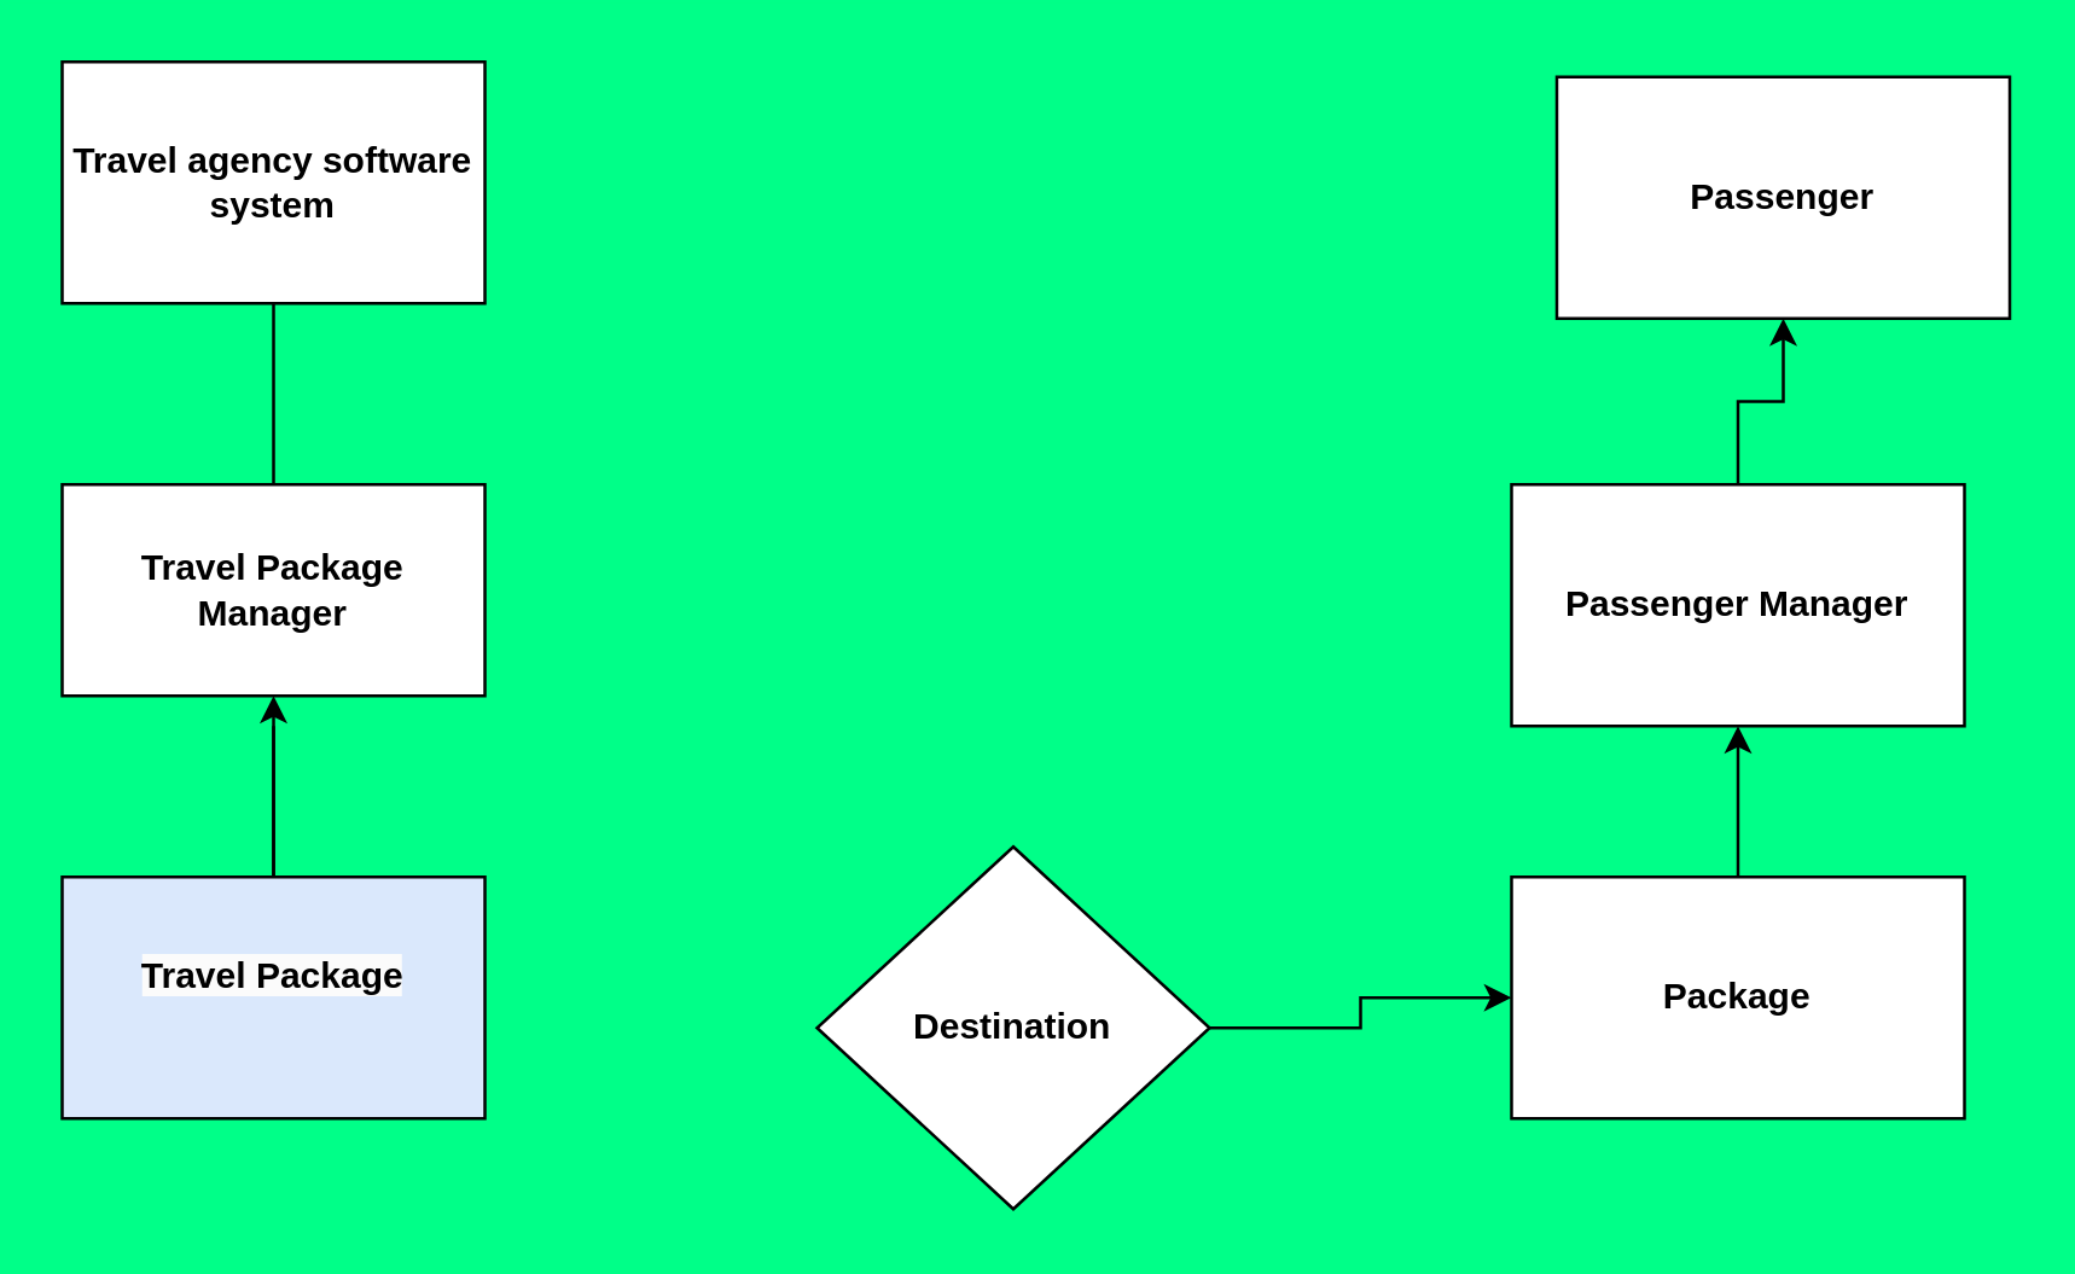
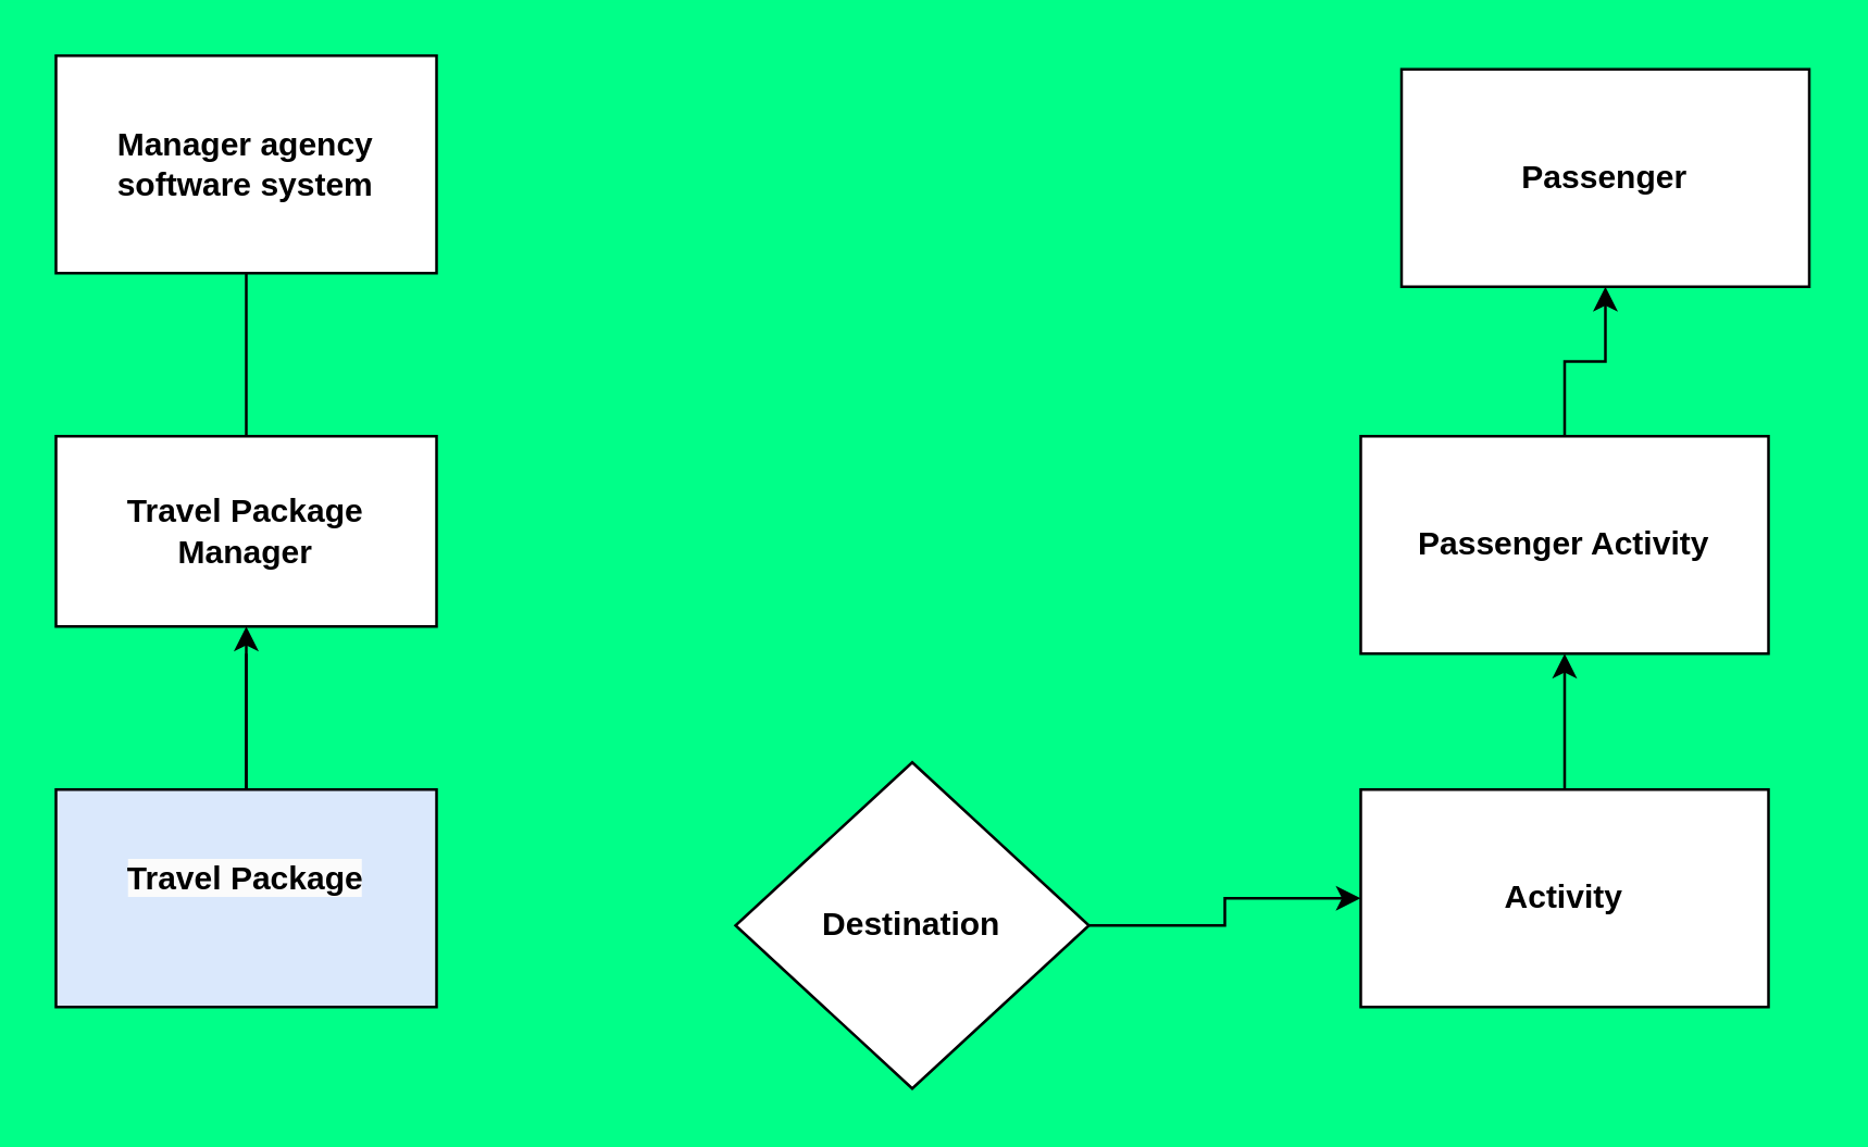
- <mxCell id="4" value="&lt;b&gt;Travel agency software system&lt;/b&gt;" style="rounded=0;whiteSpace=wrap;html=1;align=center;" vertex="1" parent="1"><mxGeometry x="20" y="20" width="140" height="80" as="geometry" /></mxCell>
+ <mxCell id="4" value="&lt;b&gt;Manager agency software system&lt;/b&gt;" style="rounded=0;whiteSpace=wrap;html=1;align=center;" vertex="1" parent="1"><mxGeometry x="20" y="20" width="140" height="80" as="geometry" /></mxCell>
- <mxCell id="13" value="&lt;b&gt;Passenger Manager&lt;/b&gt;" style="whiteSpace=wrap;html=1;rounded=0;" vertex="1" parent="1"><mxGeometry x="500" y="160" width="150" height="80" as="geometry" /></mxCell>
+ <mxCell id="13" value="&lt;b&gt;Passenger Activity&lt;/b&gt;" style="whiteSpace=wrap;html=1;rounded=0;" vertex="1" parent="1"><mxGeometry x="500" y="160" width="150" height="80" as="geometry" /></mxCell>
- <mxCell id="11" value="&lt;b&gt;Package&lt;/b&gt;" style="whiteSpace=wrap;html=1;rounded=0;" vertex="1" parent="1"><mxGeometry x="500" y="290" width="150" height="80" as="geometry" /></mxCell>
+ <mxCell id="11" value="&lt;b&gt;Activity&lt;/b&gt;" style="whiteSpace=wrap;html=1;rounded=0;" vertex="1" parent="1"><mxGeometry x="500" y="290" width="150" height="80" as="geometry" /></mxCell>
